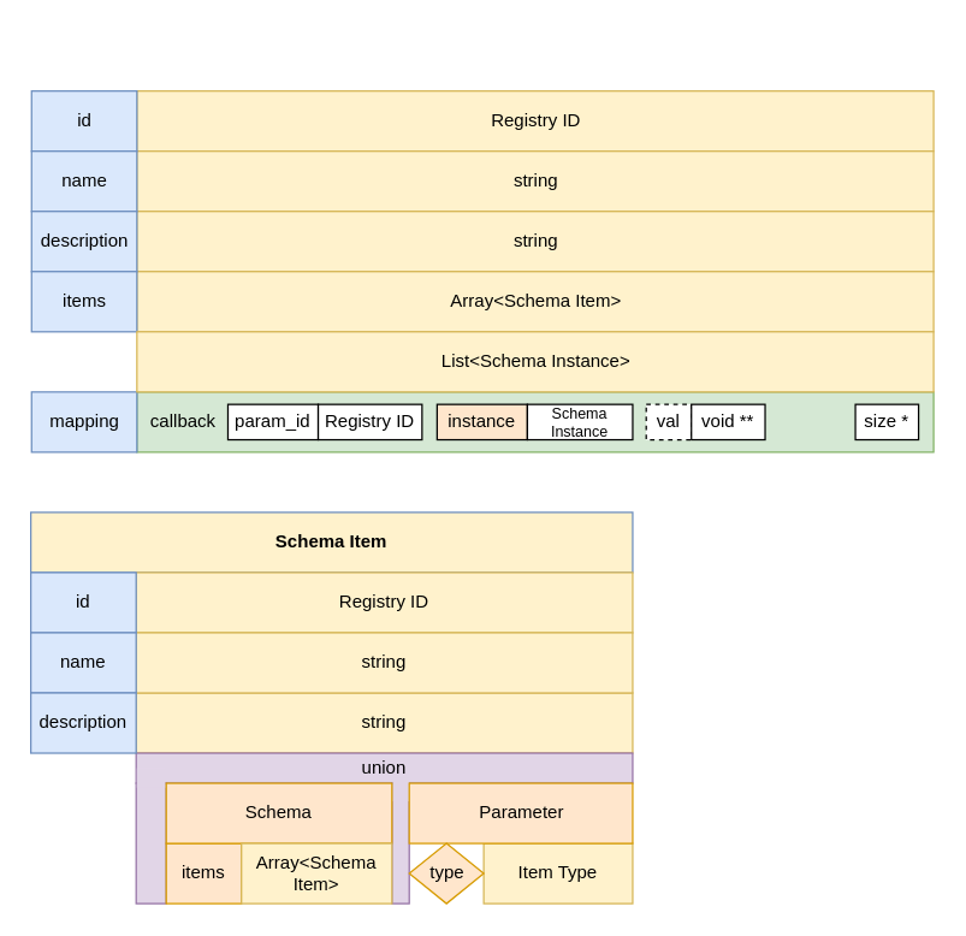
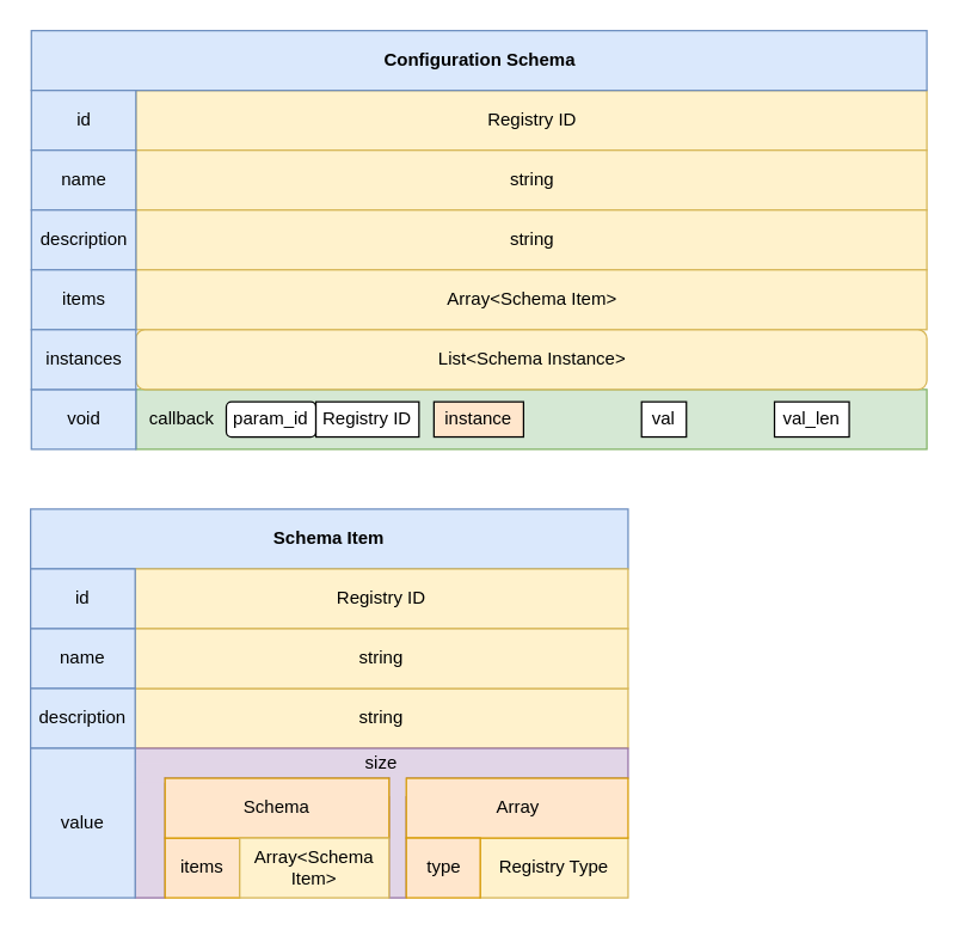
+ <mxCell id="6" value="&lt;b&gt;Configuration Schema&lt;/b&gt;" style="rounded=0;whiteSpace=wrap;html=1;align=center;fillColor=#dae8fc;strokeColor=#6c8ebf;" parent="1" vertex="1"><mxGeometry x="20.5" y="20" width="599.5" height="40" as="geometry" /></mxCell>
+ <mxCell id="34" value="instances" style="rounded=0;whiteSpace=wrap;html=1;fillColor=#dae8fc;strokeColor=#6c8ebf;" parent="1" vertex="1"><mxGeometry x="20.5" y="220" width="70" height="40" as="geometry" /></mxCell>
- <mxCell id="33" value="List&amp;lt;Schema Instance&amp;gt;" style="rounded=0;whiteSpace=wrap;html=1;fillColor=#fff2cc;strokeColor=#d6b656;" parent="1" vertex="1"><mxGeometry x="90.5" y="220" width="529.5" height="40" as="geometry" /></mxCell>
+ <mxCell id="33" value="List&amp;lt;Schema Instance&amp;gt;" style="whiteSpace=wrap;html=1;fillColor=#fff2cc;strokeColor=#d6b656;rounded=1;" parent="1" vertex="1"><mxGeometry x="90.5" y="220" width="529.5" height="40" as="geometry" /></mxCell>
- <mxCell id="25" value="mapping" style="rounded=0;whiteSpace=wrap;html=1;fillColor=#dae8fc;strokeColor=#6c8ebf;" parent="1" vertex="1"><mxGeometry x="20.5" y="260" width="70" height="40" as="geometry" /></mxCell>
+ <mxCell id="25" value="void" style="rounded=0;whiteSpace=wrap;html=1;fillColor=#dae8fc;strokeColor=#6c8ebf;" parent="1" vertex="1"><mxGeometry x="20.5" y="260" width="70" height="40" as="geometry" /></mxCell>
- <mxCell id="9" value="param_id" style="rounded=0;whiteSpace=wrap;html=1;" parent="1" vertex="1"><mxGeometry x="151" y="268.25" width="60" height="23.5" as="geometry" /></mxCell>
+ <mxCell id="9" value="param_id" style="whiteSpace=wrap;html=1;rounded=1;" parent="1" vertex="1"><mxGeometry x="151" y="268.25" width="60" height="23.5" as="geometry" /></mxCell>
- <mxCell id="11" value="Schema Instance" style="rounded=0;whiteSpace=wrap;html=1;fontSize=10;" parent="1" vertex="1"><mxGeometry x="350" y="268.25" width="70" height="23.5" as="geometry" /></mxCell>
- <mxCell id="35" value="val" style="rounded=0;whiteSpace=wrap;html=1;dashed=1;" parent="1" vertex="1"><mxGeometry x="429" y="268.25" width="30" height="23.5" as="geometry" /></mxCell>
+ <mxCell id="35" value="val" style="rounded=0;whiteSpace=wrap;html=1;" parent="1" vertex="1"><mxGeometry x="429" y="268.25" width="30" height="23.5" as="geometry" /></mxCell>
- <mxCell id="36" value="void **" style="rounded=0;whiteSpace=wrap;html=1;" parent="1" vertex="1"><mxGeometry x="459" y="268.25" width="49" height="23.5" as="geometry" /></mxCell>
+ <mxCell id="13" value="val_len" style="rounded=0;whiteSpace=wrap;html=1;" parent="1" vertex="1"><mxGeometry x="518" y="268.25" width="50" height="23.5" as="geometry" /></mxCell>
- <mxCell id="14" value="size *" style="rounded=0;whiteSpace=wrap;html=1;" parent="1" vertex="1"><mxGeometry x="568" y="268.25" width="42" height="23.5" as="geometry" /></mxCell>
- <mxCell id="15" value="&lt;b&gt;Schema Item&lt;/b&gt;" style="rounded=0;whiteSpace=wrap;html=1;align=center;fillColor=#fff2cc;strokeColor=#6c8ebf;" parent="1" vertex="1"><mxGeometry x="20" y="340" width="400" height="40" as="geometry" /></mxCell>
+ <mxCell id="15" value="&lt;b&gt;Schema Item&lt;/b&gt;" style="rounded=0;whiteSpace=wrap;html=1;align=center;fillColor=#dae8fc;strokeColor=#6c8ebf;" parent="1" vertex="1"><mxGeometry x="20" y="340" width="400" height="40" as="geometry" /></mxCell>
- <mxCell id="16" value="union" style="rounded=0;whiteSpace=wrap;html=1;fillColor=#e1d5e7;strokeColor=#9673a6;" parent="1" vertex="1"><mxGeometry x="90" y="500" width="330" height="20" as="geometry" /></mxCell>
+ <mxCell id="16" value="size" style="rounded=0;whiteSpace=wrap;html=1;fillColor=#e1d5e7;strokeColor=#9673a6;" parent="1" vertex="1"><mxGeometry x="90" y="500" width="330" height="20" as="geometry" /></mxCell>
- <mxCell id="40" value="Parameter" style="rounded=0;whiteSpace=wrap;html=1;fillColor=#ffe6cc;strokeColor=#d79b00;" parent="1" vertex="1"><mxGeometry x="271.5" y="520" width="148.5" height="40" as="geometry" /></mxCell>
+ <mxCell id="40" value="Array" style="rounded=0;whiteSpace=wrap;html=1;fillColor=#ffe6cc;strokeColor=#d79b00;" parent="1" vertex="1"><mxGeometry x="271.5" y="520" width="148.5" height="40" as="geometry" /></mxCell>
+ <mxCell id="32" value="value" style="rounded=0;whiteSpace=wrap;html=1;fillColor=#dae8fc;strokeColor=#6c8ebf;" parent="1" vertex="1"><mxGeometry x="20" y="500" width="70" height="100" as="geometry" /></mxCell>
- <mxCell id="41" value="type" style="rhombus;whiteSpace=wrap;html=1;fillColor=#ffe6cc;strokeColor=#d79b00;" parent="1" vertex="1"><mxGeometry x="271.5" y="560" width="49.5" height="40" as="geometry" /></mxCell>
+ <mxCell id="41" value="type" style="rounded=0;whiteSpace=wrap;html=1;fillColor=#ffe6cc;strokeColor=#d79b00;" parent="1" vertex="1"><mxGeometry x="271.5" y="560" width="49.5" height="40" as="geometry" /></mxCell>
- <mxCell id="26" value="Item Type" style="rounded=0;whiteSpace=wrap;html=1;fillColor=#fff2cc;strokeColor=#d6b656;" parent="1" vertex="1"><mxGeometry x="321" y="560" width="99" height="40" as="geometry" /></mxCell>
+ <mxCell id="26" value="Registry Type" style="rounded=0;whiteSpace=wrap;html=1;fillColor=#fff2cc;strokeColor=#d6b656;" parent="1" vertex="1"><mxGeometry x="321" y="560" width="99" height="40" as="geometry" /></mxCell>
